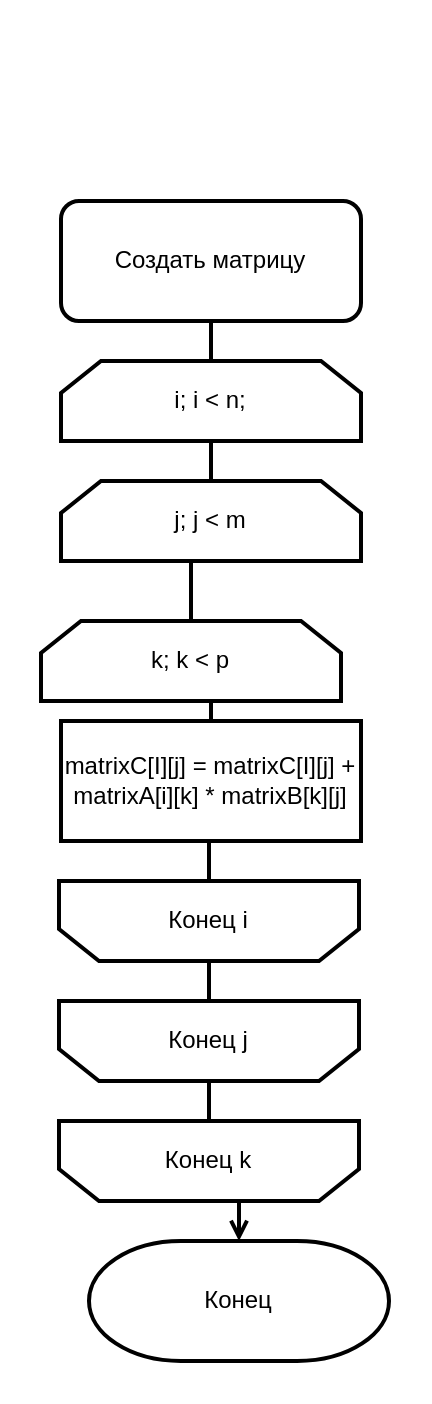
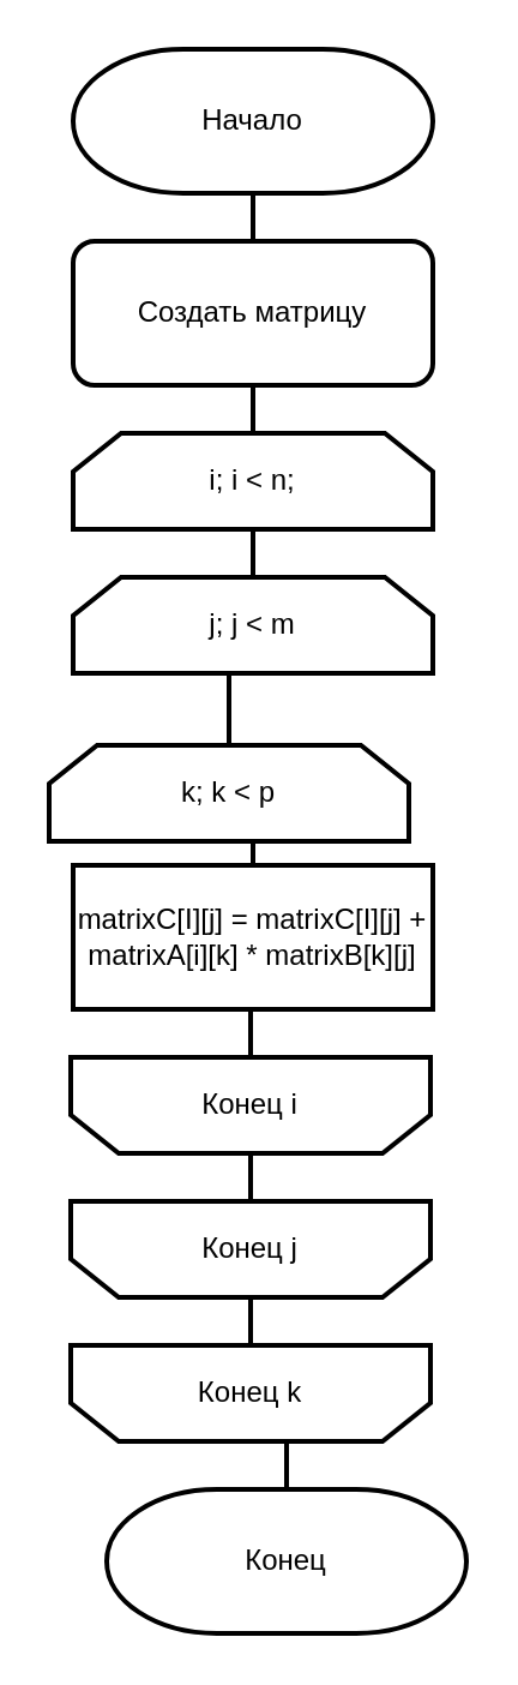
+ <mxCell id="3" value="Начало" style="strokeWidth=2;html=1;shape=mxgraph.flowchart.terminator;whiteSpace=wrap;" parent="1" vertex="1"><mxGeometry x="30" y="20" width="150" height="60" as="geometry" /></mxCell>
+ <mxCell id="2" style="edgeStyle=orthogonalEdgeStyle;rounded=0;orthogonalLoop=1;jettySize=auto;html=1;exitX=0.5;exitY=1;exitDx=0;exitDy=0;exitPerimeter=0;entryX=0.5;entryY=0;entryDx=0;entryDy=0;strokeWidth=2;endArrow=none;endFill=0;" parent="1" source="3" target="5" edge="1"><mxGeometry relative="1" as="geometry" /></mxCell>
- <mxCell id="20" style="edgeStyle=orthogonalEdgeStyle;rounded=0;orthogonalLoop=1;jettySize=auto;html=1;exitX=0.5;exitY=0;exitDx=0;exitDy=0;entryX=0.5;entryY=0;entryDx=0;entryDy=0;entryPerimeter=0;strokeWidth=2;endArrow=open;endFill=0;" parent="1" source="18" target="19" edge="1"><mxGeometry relative="1" as="geometry" /></mxCell>
+ <mxCell id="20" style="edgeStyle=orthogonalEdgeStyle;rounded=0;orthogonalLoop=1;jettySize=auto;html=1;exitX=0.5;exitY=0;exitDx=0;exitDy=0;entryX=0.5;entryY=0;entryDx=0;entryDy=0;entryPerimeter=0;strokeWidth=2;endArrow=none;endFill=0;" parent="1" source="18" target="19" edge="1"><mxGeometry relative="1" as="geometry" /></mxCell>
